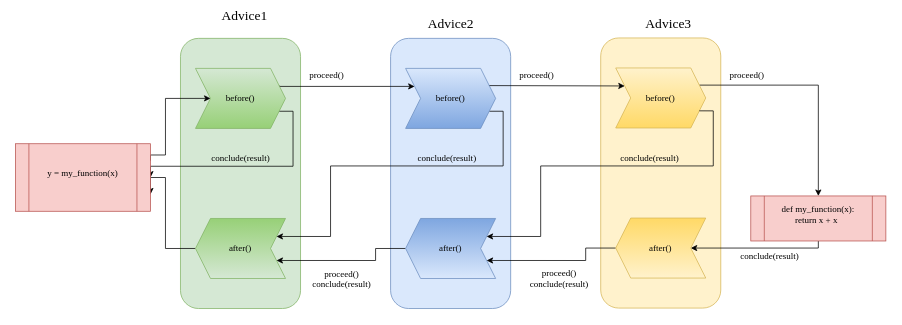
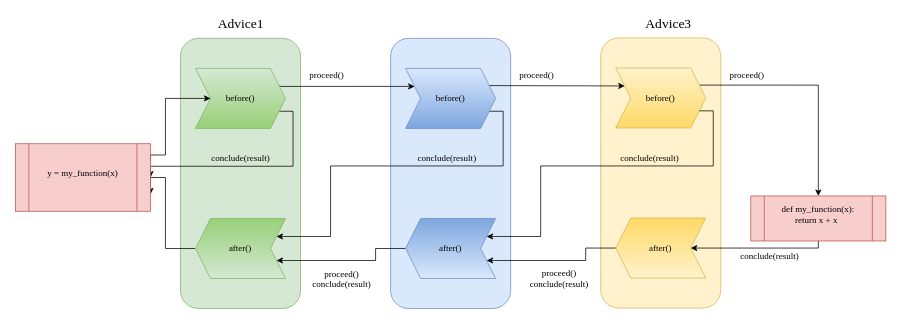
- <mxCell id="13" value="&lt;font style=&quot;font-size: 18px&quot; face=&quot;Lucida Console&quot;&gt;Advice1&lt;/font&gt;" style="text;html=1;align=center;verticalAlign=middle;resizable=0;points=[];autosize=1;strokeColor=none;fillColor=none;" vertex="1" parent="1"><mxGeometry x="280" y="10.58" width="90" height="20" as="geometry" /></mxCell>
+ <mxCell id="13" value="&lt;font style=&quot;font-size: 18px&quot; face=&quot;Lucida Console&quot;&gt;Advice1&lt;/font&gt;" style="text;html=1;align=center;verticalAlign=middle;resizable=0;points=[];autosize=1;strokeColor=none;fillColor=none;" vertex="1" parent="1"><mxGeometry x="275" y="20.58" width="90" height="20" as="geometry" /></mxCell>
- <mxCell id="20" value="&lt;font style=&quot;font-size: 18px&quot; face=&quot;Lucida Console&quot;&gt;Advice2&lt;/font&gt;" style="text;html=1;align=center;verticalAlign=middle;resizable=0;points=[];autosize=1;strokeColor=none;fillColor=none;" vertex="1" parent="1"><mxGeometry x="555" y="20.58" width="90" height="20" as="geometry" /></mxCell>
